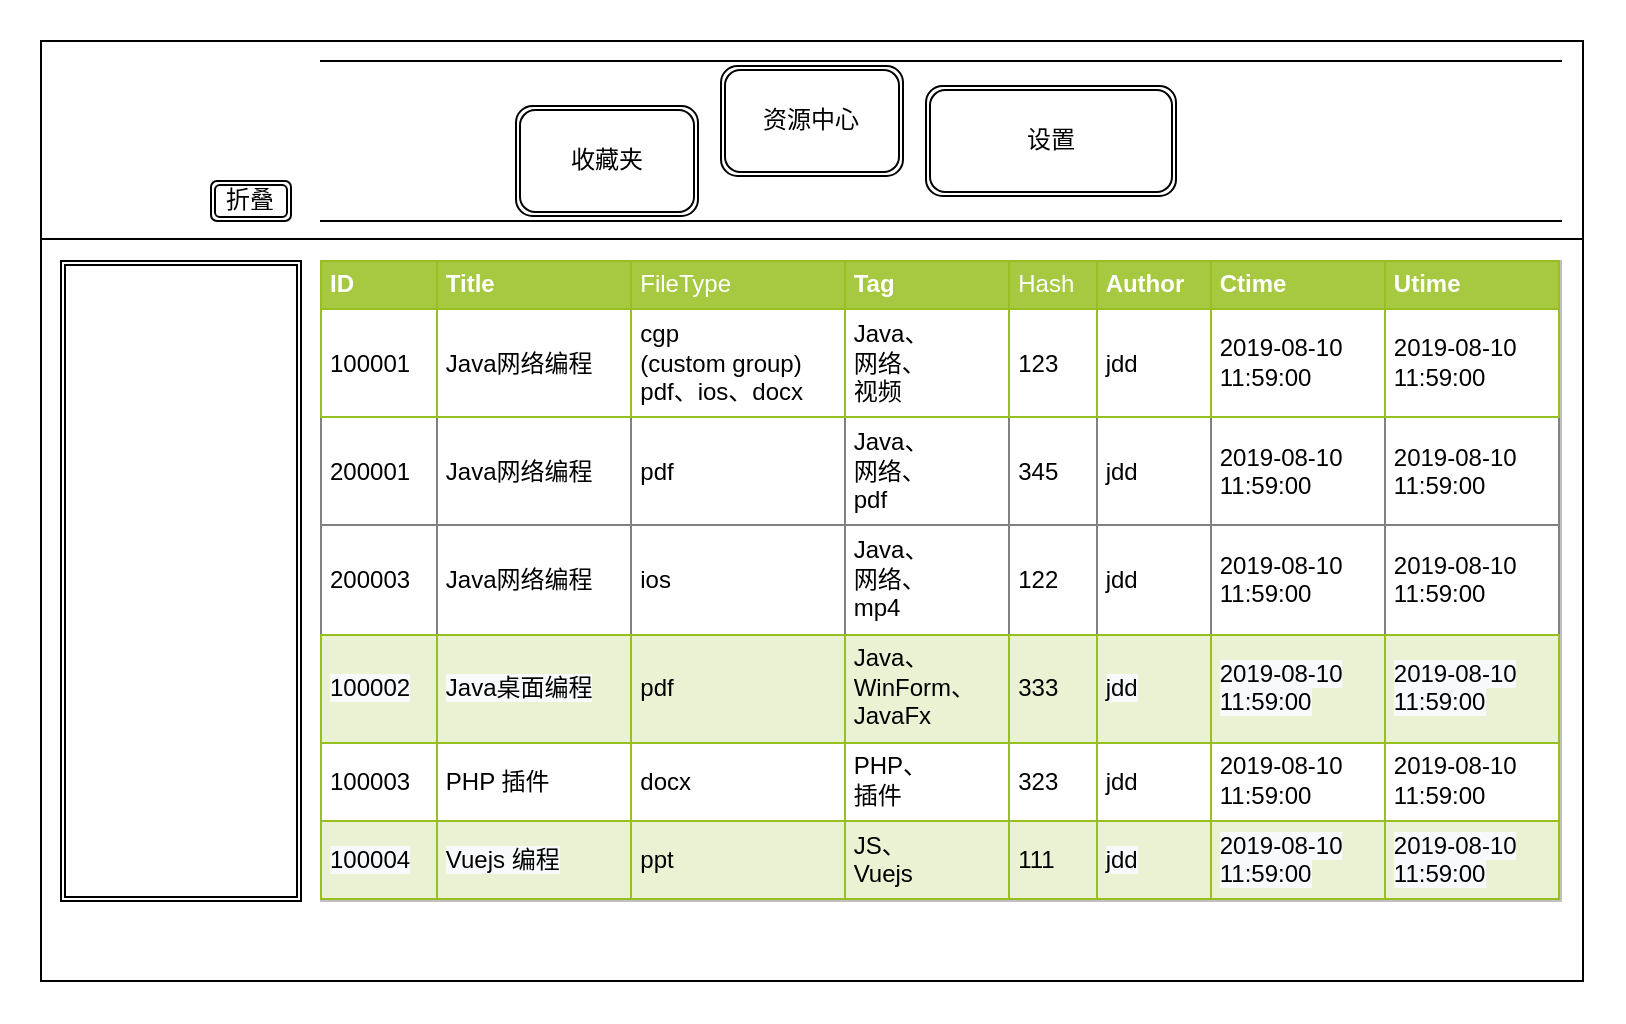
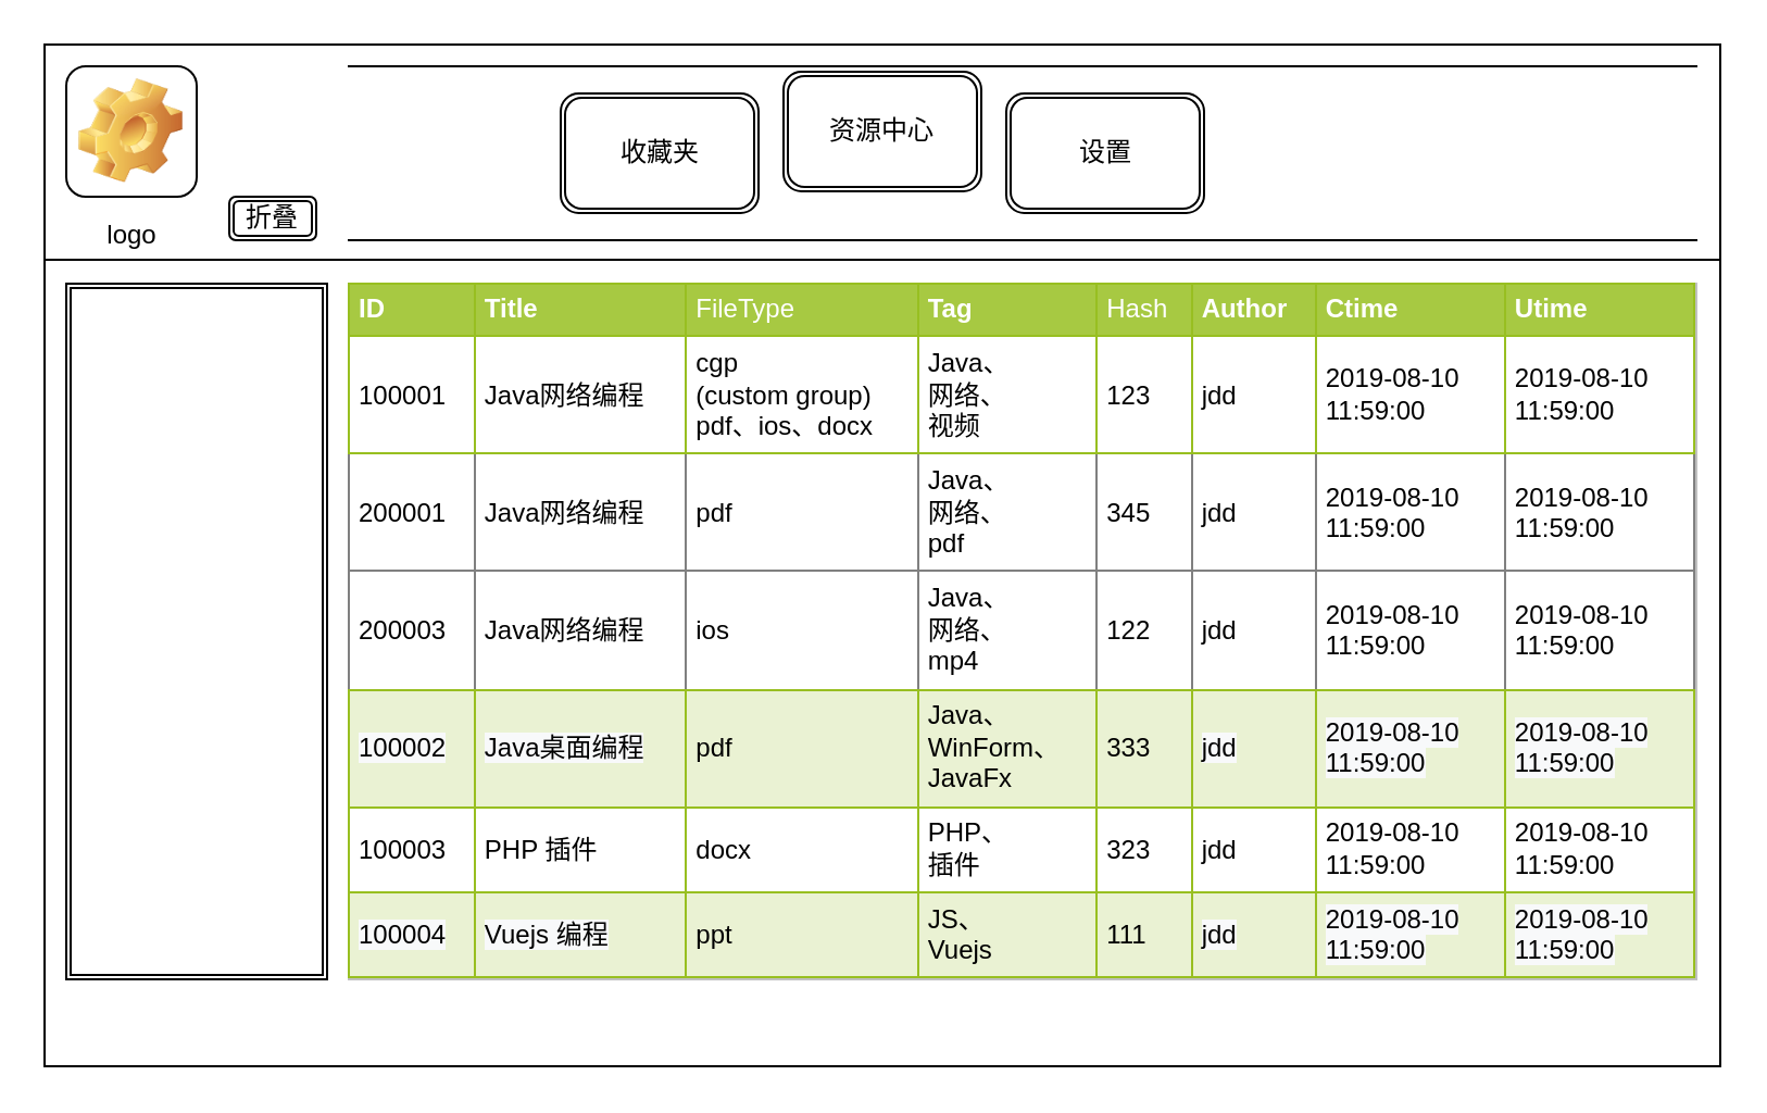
+ <mxCell id="9" value="logo" style="icon;html=1;image=img/clipart/Gear_128x128.png" parent="1" vertex="1"><mxGeometry x="30" y="30" width="60" height="60" as="geometry" /></mxCell>
- <mxCell id="6" value="设置" style="shape=ext;double=1;rounded=1;whiteSpace=wrap;html=1;" parent="2" vertex="1"><mxGeometry x="442.5" y="22.5" width="125" height="55" as="geometry" /></mxCell>
+ <mxCell id="6" value="设置" style="shape=ext;double=1;rounded=1;whiteSpace=wrap;html=1;" parent="2" vertex="1"><mxGeometry x="442.5" y="22.5" width="91" height="55" as="geometry" /></mxCell>
- <mxCell id="4" value="收藏夹" style="shape=ext;double=1;rounded=1;whiteSpace=wrap;html=1;" parent="2" vertex="1"><mxGeometry x="237.5" y="32.5" width="91" height="55" as="geometry" /></mxCell>
+ <mxCell id="4" value="收藏夹" style="shape=ext;double=1;rounded=1;whiteSpace=wrap;html=1;" parent="2" vertex="1"><mxGeometry x="237.5" y="22.5" width="91" height="55" as="geometry" /></mxCell>
